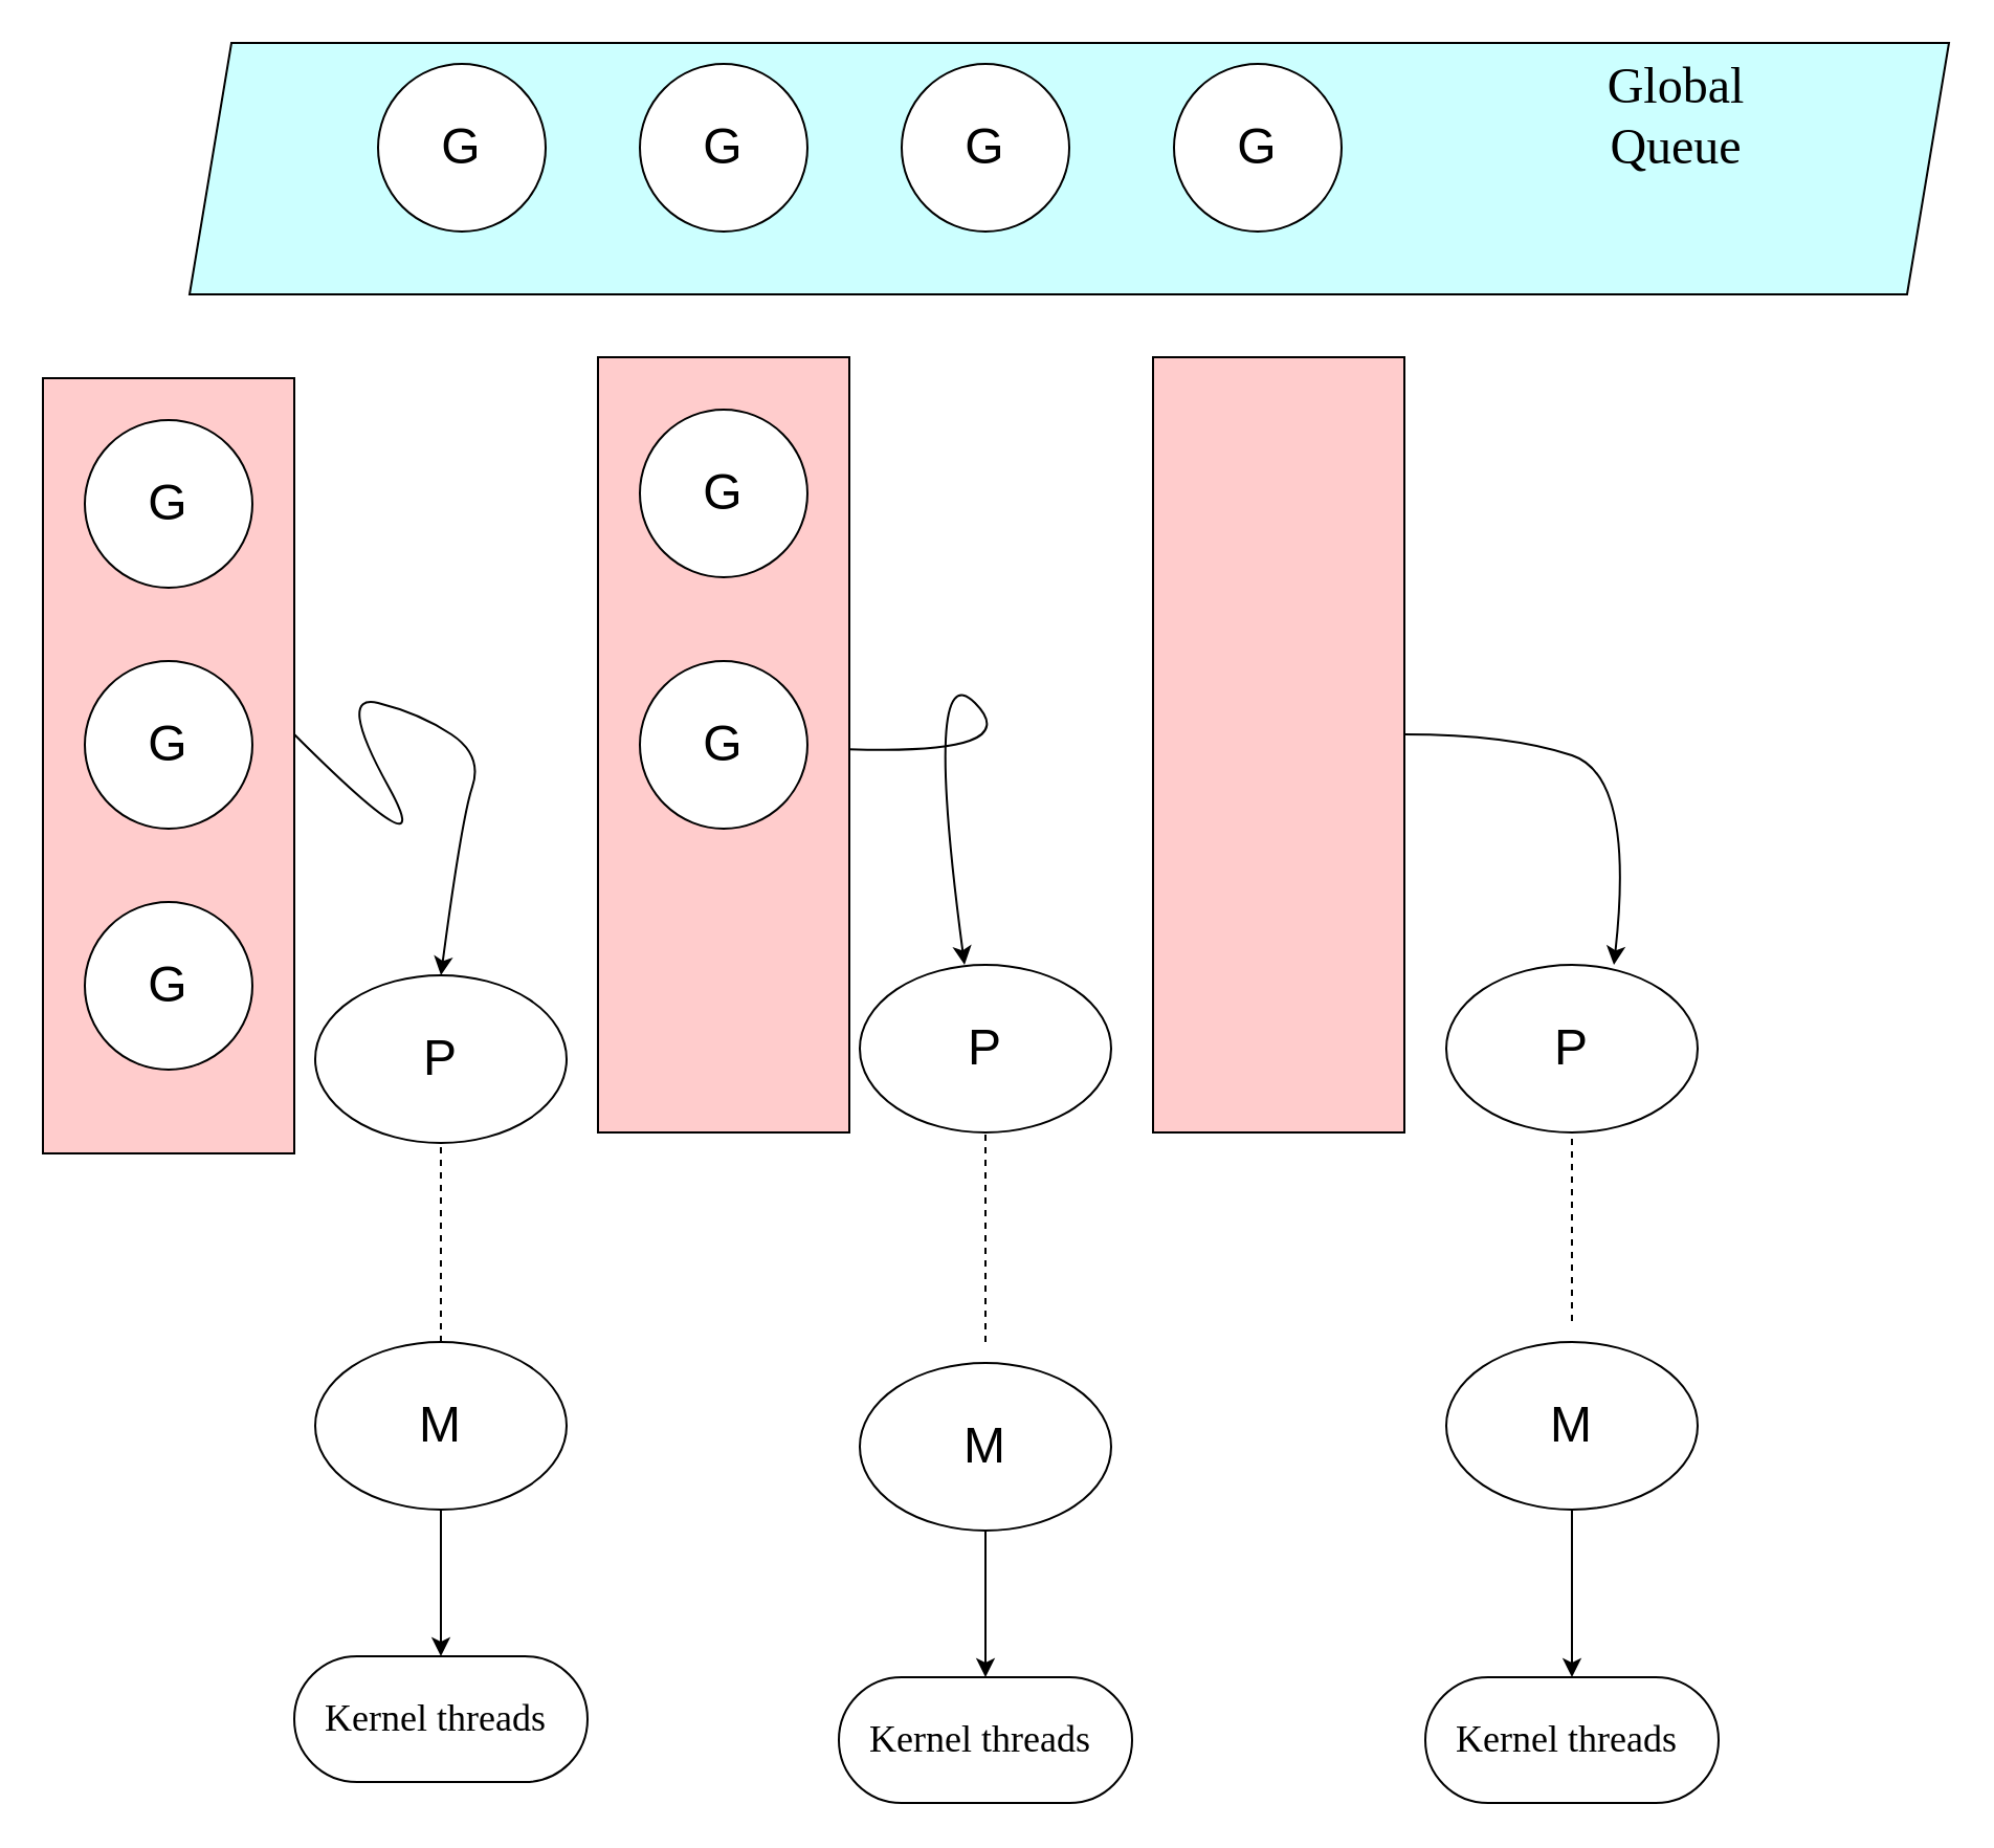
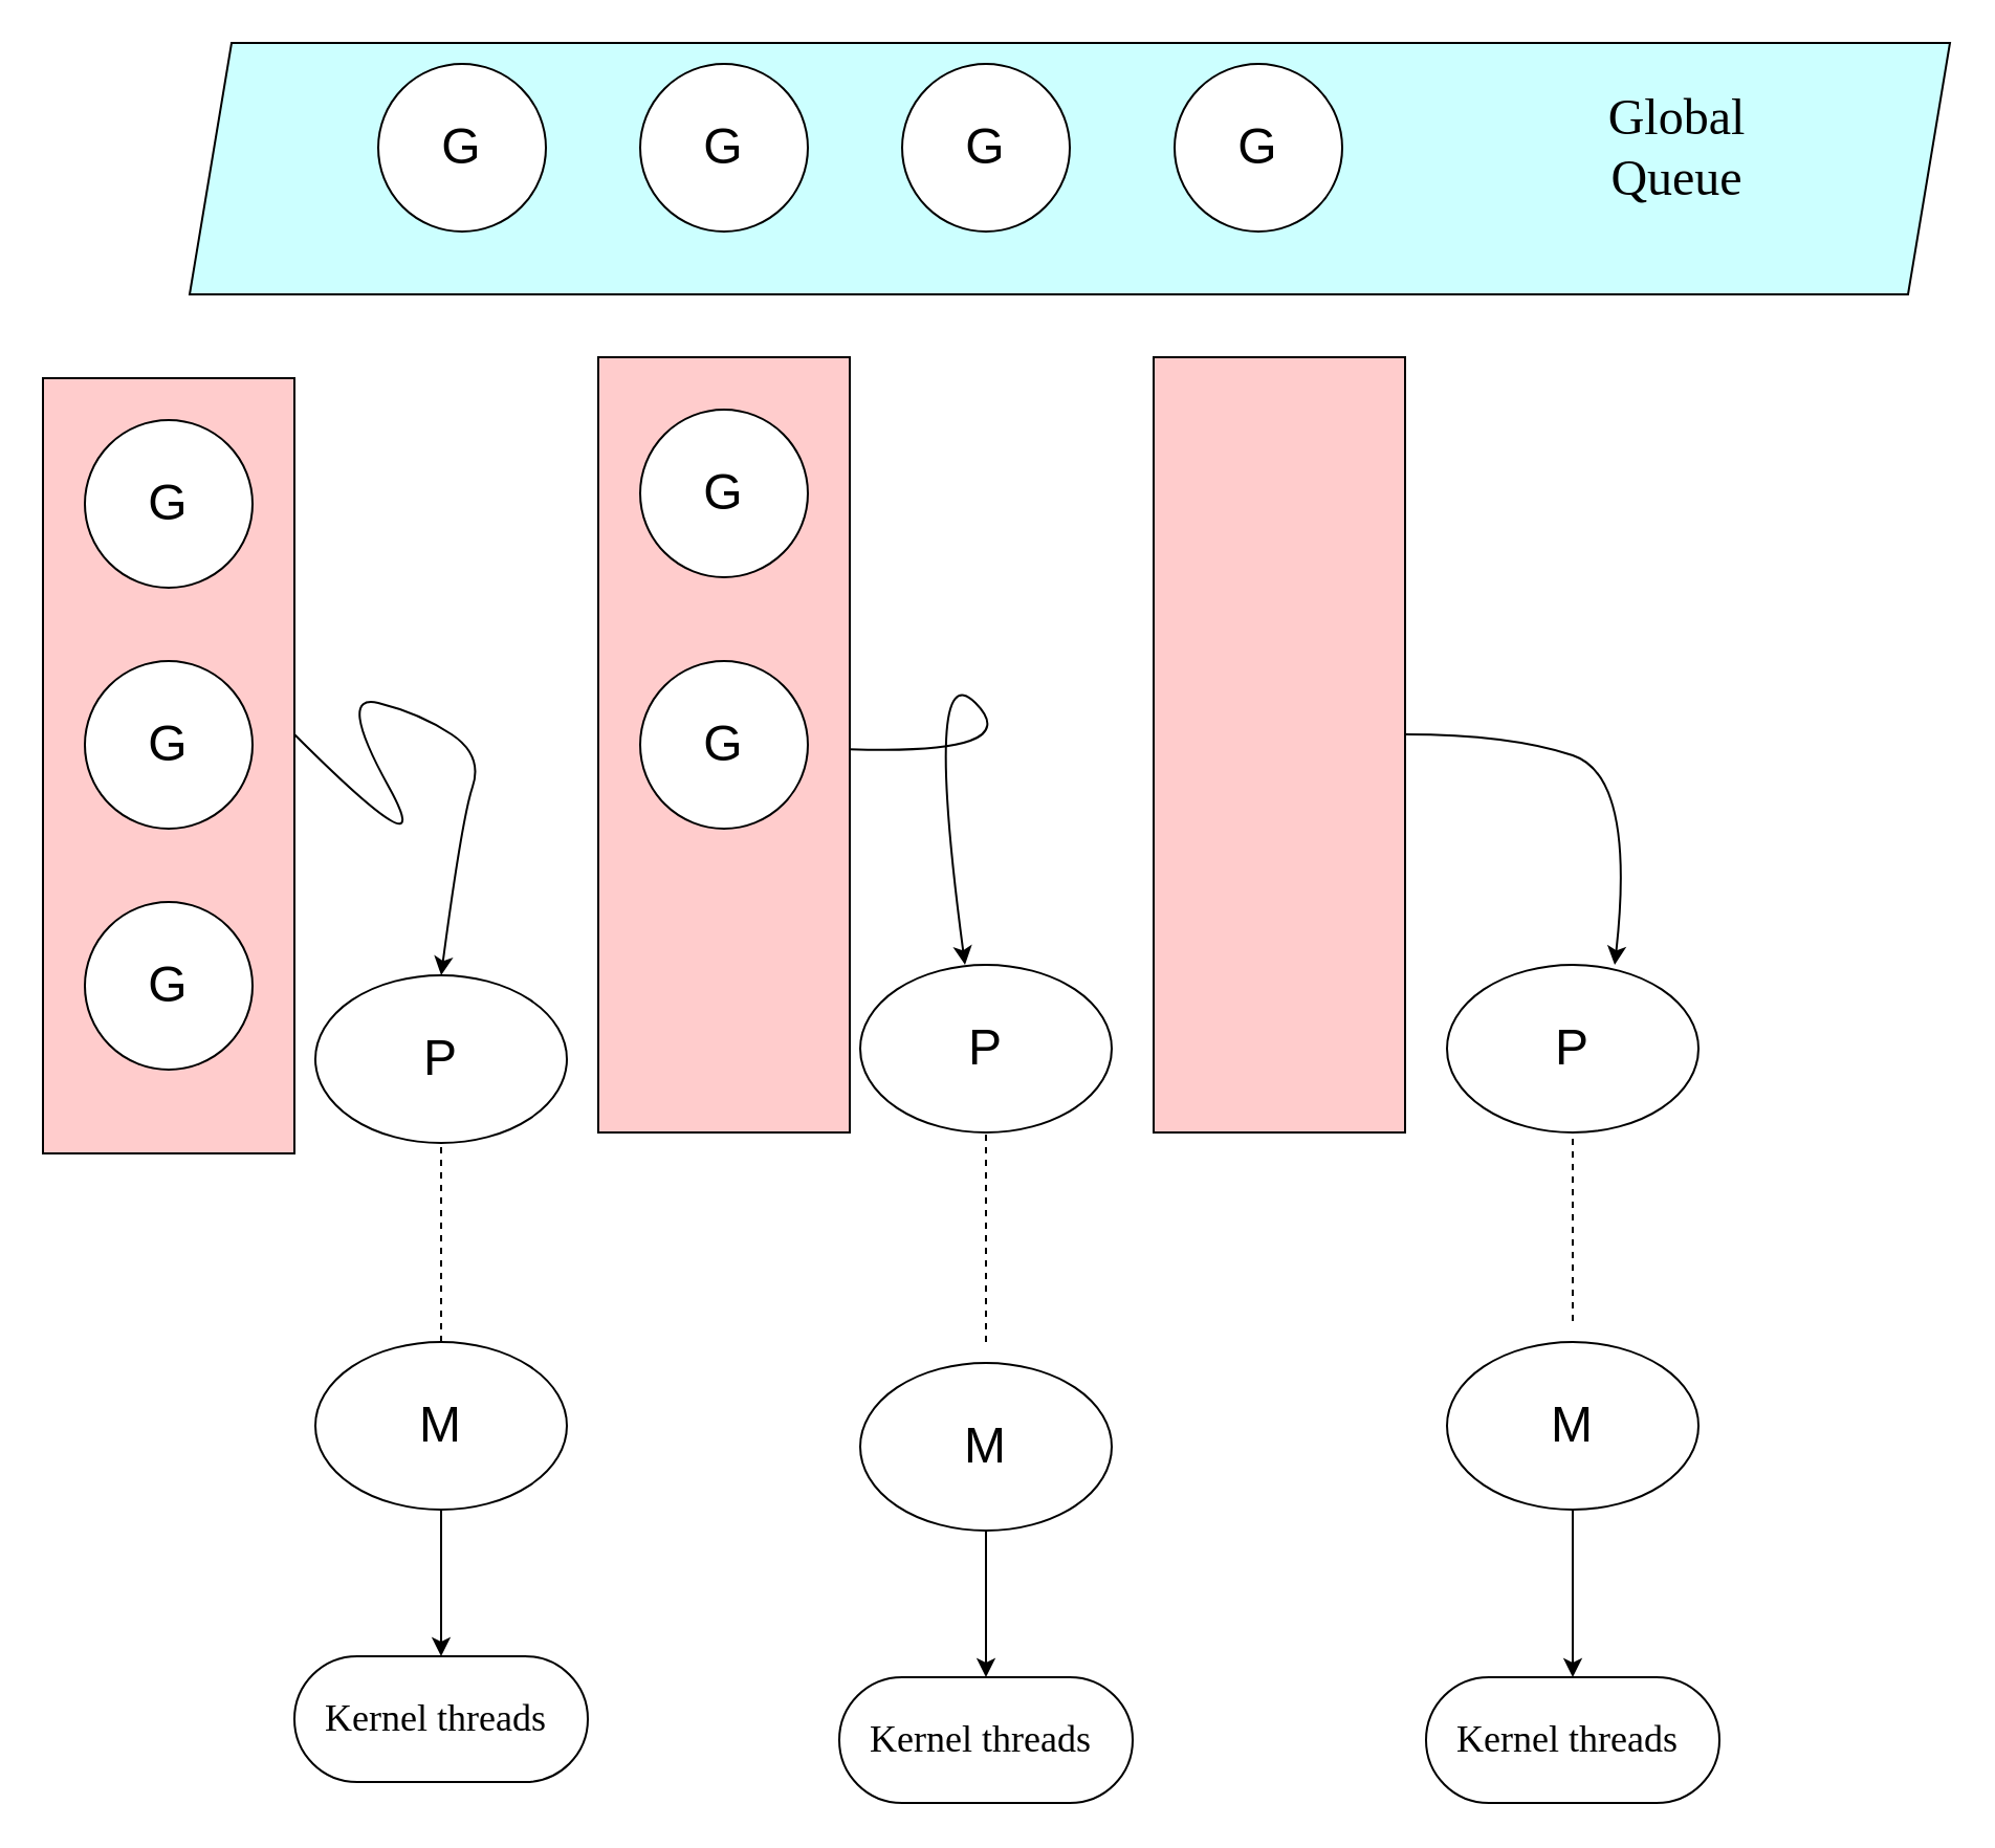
- <mxCell id="10" value="&lt;font face=&quot;Verdana&quot; size=&quot;5&quot;&gt;Global Queue&lt;/font&gt;" style="text;html=1;strokeColor=none;fillColor=none;align=center;verticalAlign=middle;whiteSpace=wrap;rounded=0;" parent="1" vertex="1"><mxGeometry x="770" y="35" width="60" height="40" as="geometry" /></mxCell>
+ <mxCell id="10" value="&lt;font face=&quot;Verdana&quot; size=&quot;5&quot;&gt;Global Queue&lt;/font&gt;" style="text;html=1;strokeColor=none;fillColor=none;align=center;verticalAlign=middle;whiteSpace=wrap;rounded=0;" parent="1" vertex="1"><mxGeometry x="770" y="50" width="60" height="40" as="geometry" /></mxCell>
